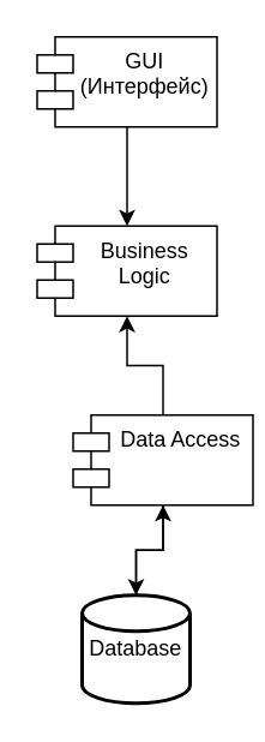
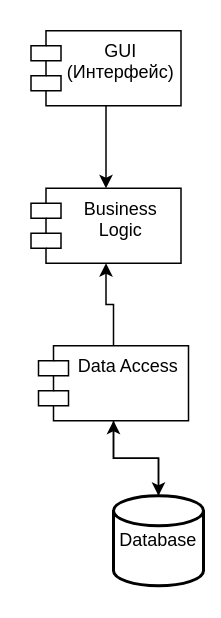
- <mxCell id="7" value="Data Access" style="shape=module;align=left;spacingLeft=20;align=center;verticalAlign=top;whiteSpace=wrap;html=1;" parent="1" vertex="1"><mxGeometry x="40" y="230" width="100" height="50" as="geometry" /></mxCell>
+ <mxCell id="7" value="Data Access" style="shape=module;align=left;spacingLeft=20;align=center;verticalAlign=top;whiteSpace=wrap;html=1;" parent="1" vertex="1"><mxGeometry x="25" y="230" width="100" height="50" as="geometry" /></mxCell>
- <mxCell id="9" value="Database" style="strokeWidth=2;html=1;shape=mxgraph.flowchart.database;whiteSpace=wrap;" parent="1" vertex="1"><mxGeometry x="45" y="330" width="60" height="60" as="geometry" /></mxCell>
+ <mxCell id="9" value="Database" style="strokeWidth=2;html=1;shape=mxgraph.flowchart.database;whiteSpace=wrap;" parent="1" vertex="1"><mxGeometry x="75" y="330" width="60" height="60" as="geometry" /></mxCell>
